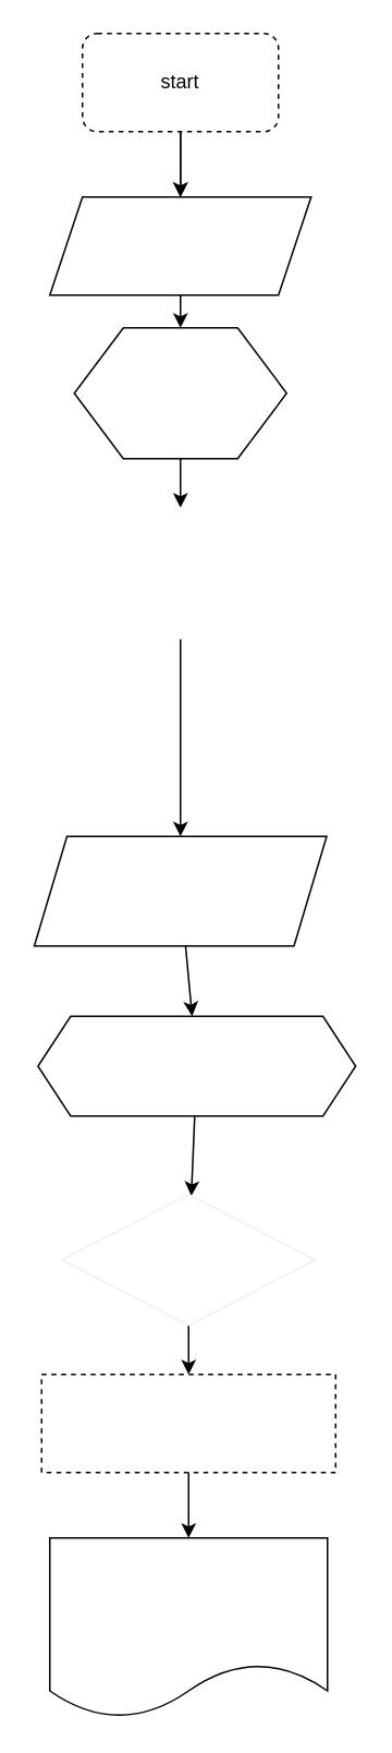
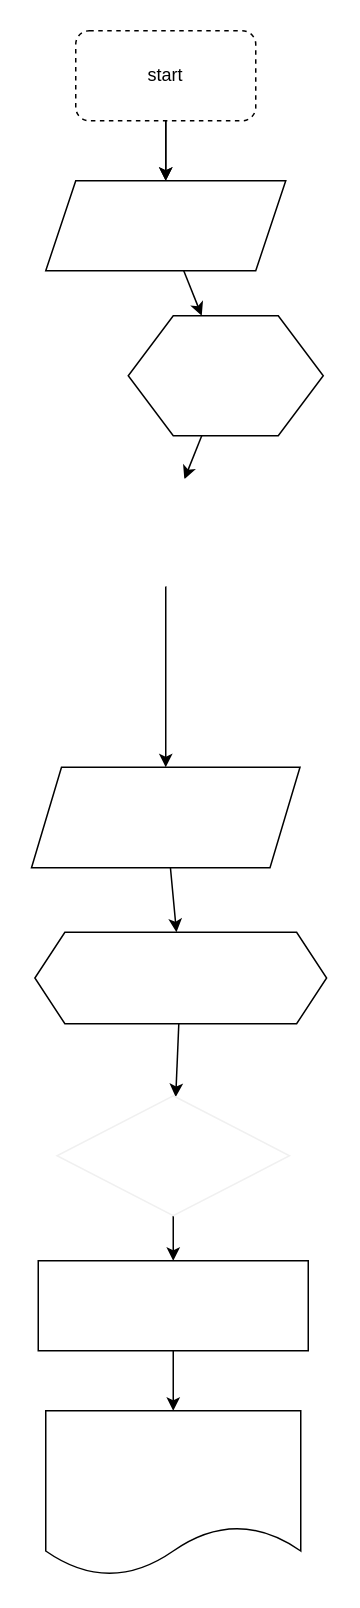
- <mxCell id="8" value="&lt;div style=&quot;line-height: 18px&quot;&gt;&lt;font face=&quot;Helvetica&quot; style=&quot;font-size: 10px&quot;&gt;i &amp;lt;= Array.Length - 1; i++&lt;/font&gt;&lt;/div&gt;" style="shape=hexagon;perimeter=hexagonPerimeter2;whiteSpace=wrap;html=1;fixedSize=1;fontFamily=Times New Roman;fontSize=9;fontColor=#FFFFFF;size=30;" vertex="1" parent="1"><mxGeometry x="45" y="200" width="130" height="80" as="geometry" /></mxCell>
+ <mxCell id="8" value="&lt;div style=&quot;line-height: 18px&quot;&gt;&lt;font face=&quot;Helvetica&quot; style=&quot;font-size: 10px&quot;&gt;i &amp;lt;= Array.Length - 1; i++&lt;/font&gt;&lt;/div&gt;" style="shape=hexagon;perimeter=hexagonPerimeter2;whiteSpace=wrap;html=1;fixedSize=1;fontFamily=Times New Roman;fontSize=9;fontColor=#FFFFFF;size=30;" vertex="1" parent="1"><mxGeometry x="85" y="210" width="130" height="80" as="geometry" /></mxCell>
- <mxCell id="18" value="&lt;div style=&quot;font-size: 11px ; line-height: 18px&quot;&gt;&lt;div&gt;&lt;font face=&quot;Helvetica&quot;&gt;newArray[index] = Array[i];&lt;/font&gt;&lt;/div&gt;&lt;div&gt;&lt;font face=&quot;Helvetica&quot;&gt;        index++;&lt;/font&gt;&lt;/div&gt;&lt;/div&gt;" style="rounded=0;whiteSpace=wrap;html=1;fontFamily=Times New Roman;fontSize=9;fontColor=#FFFFFF;dashed=1;" vertex="1" parent="1"><mxGeometry x="25" y="840" width="180" height="60" as="geometry" /></mxCell>
+ <mxCell id="18" value="&lt;div style=&quot;font-size: 11px ; line-height: 18px&quot;&gt;&lt;div&gt;&lt;font face=&quot;Helvetica&quot;&gt;newArray[index] = Array[i];&lt;/font&gt;&lt;/div&gt;&lt;div&gt;&lt;font face=&quot;Helvetica&quot;&gt;        index++;&lt;/font&gt;&lt;/div&gt;&lt;/div&gt;" style="rounded=0;whiteSpace=wrap;html=1;fontFamily=Times New Roman;fontSize=9;fontColor=#FFFFFF;" vertex="1" parent="1"><mxGeometry x="25" y="840" width="180" height="60" as="geometry" /></mxCell>
